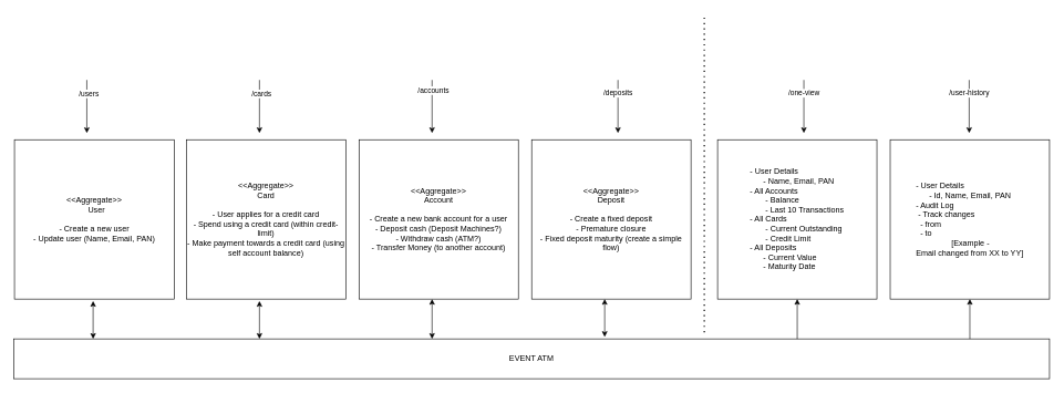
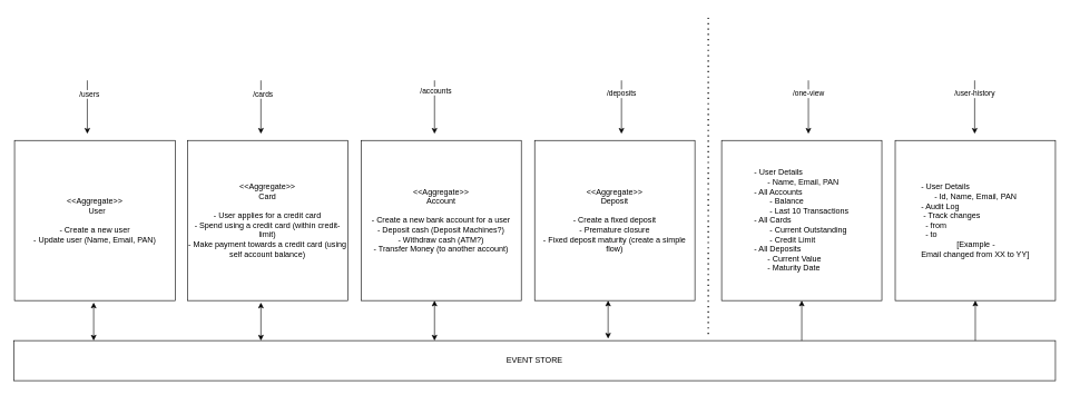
- <mxCell id="13" value="EVENT ATM" style="rounded=0;whiteSpace=wrap;html=1;" parent="1" vertex="1"><mxGeometry x="20" y="510" width="1560" height="60" as="geometry" /></mxCell>
+ <mxCell id="13" value="EVENT STORE" style="rounded=0;whiteSpace=wrap;html=1;" parent="1" vertex="1"><mxGeometry x="20" y="510" width="1560" height="60" as="geometry" /></mxCell>
